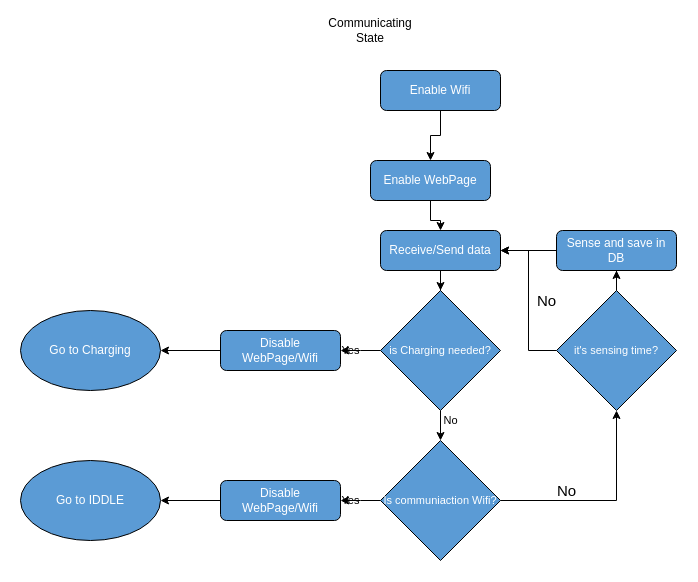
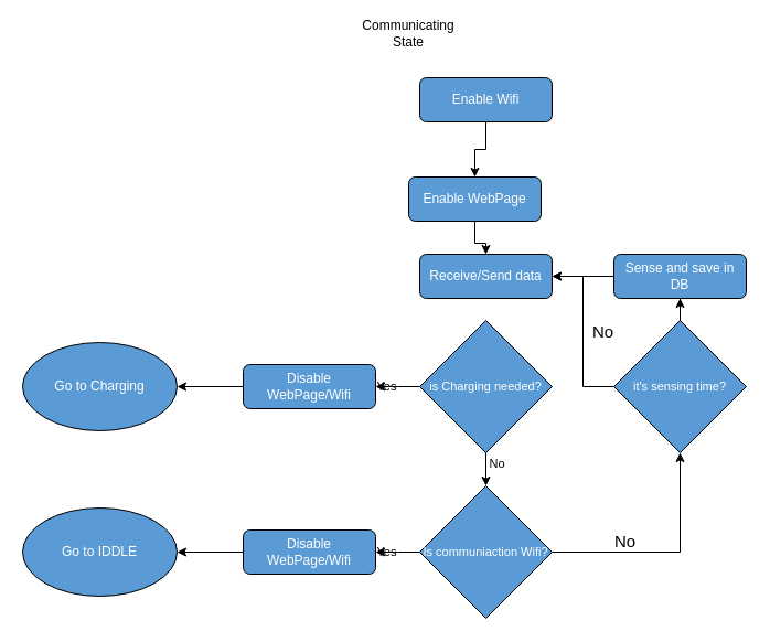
- <mxCell id="13" value="" style="edgeStyle=orthogonalEdgeStyle;rounded=0;orthogonalLoop=1;jettySize=auto;html=1;" parent="1" source="14" target="9" edge="1"><mxGeometry relative="1" as="geometry" /></mxCell>
